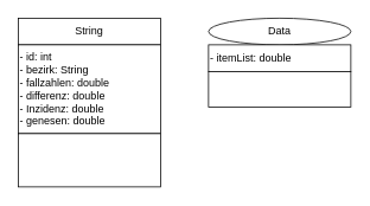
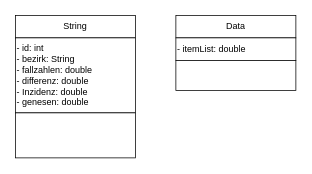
- <mxCell id="7" value="Data" style="ellipse;whiteSpace=wrap;html=1;" vertex="1" parent="6"><mxGeometry width="160" height="30" as="geometry" /></mxCell>
+ <mxCell id="7" value="Data" style="rounded=0;whiteSpace=wrap;html=1;" vertex="1" parent="6"><mxGeometry width="160" height="30" as="geometry" /></mxCell>
